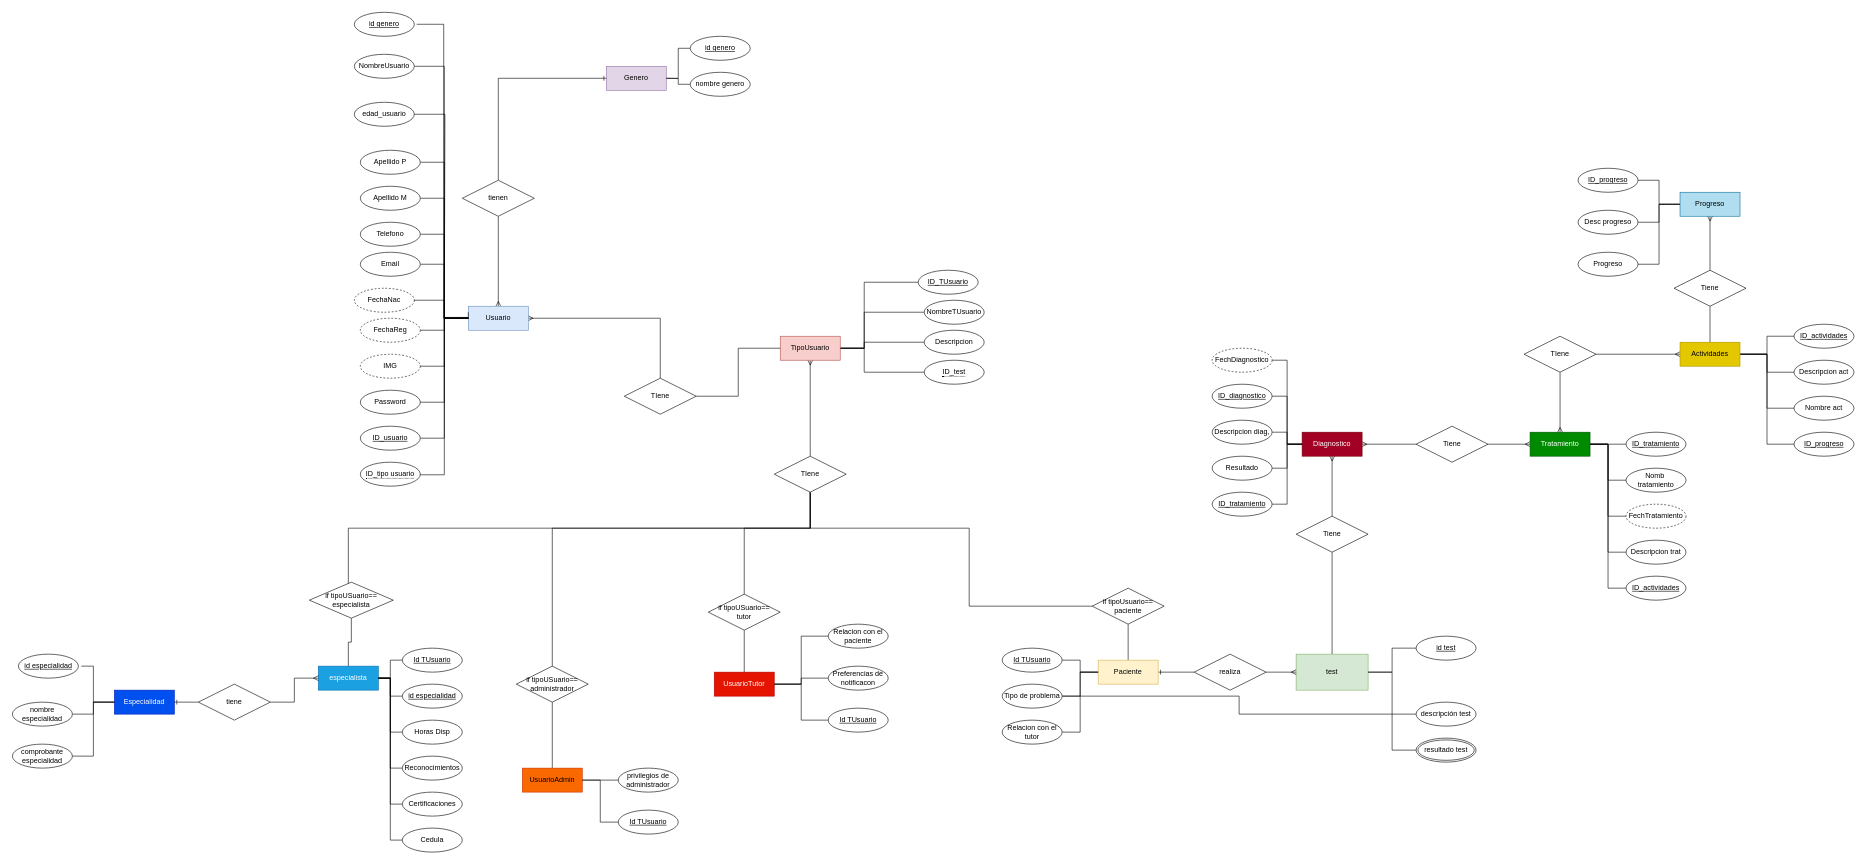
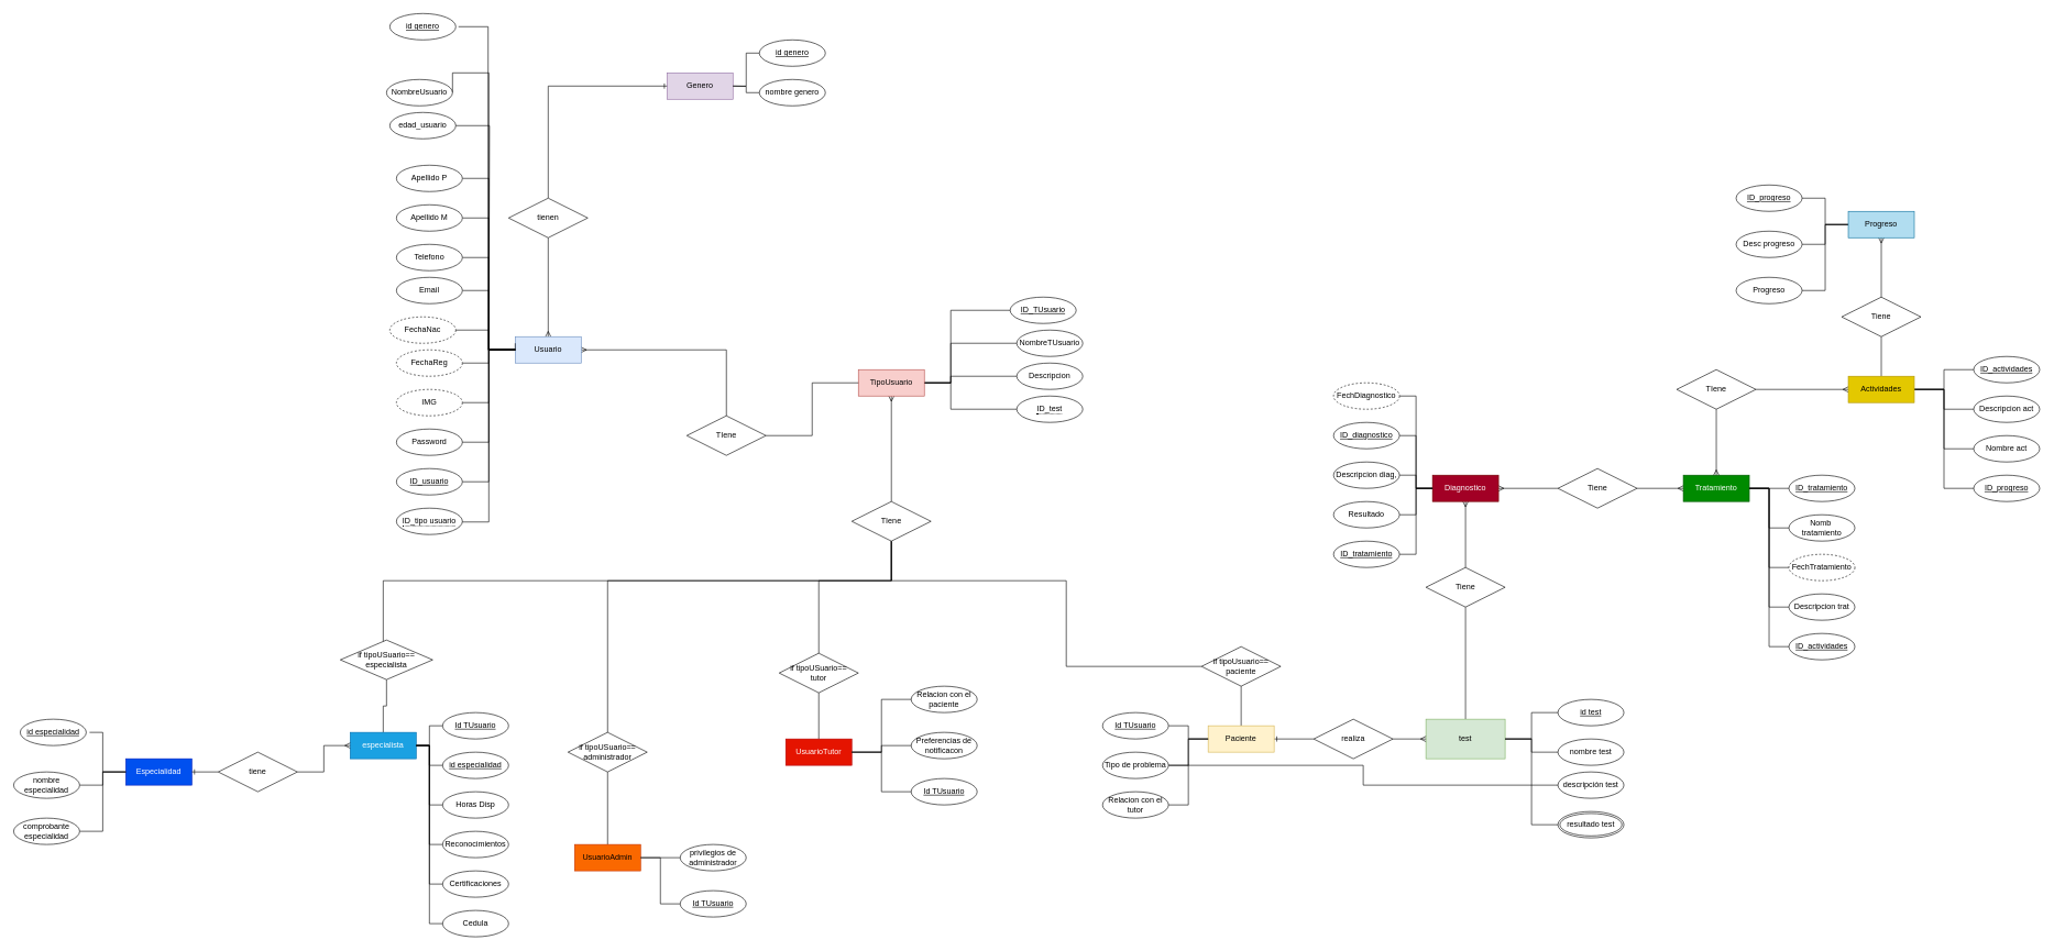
- <mxCell id="12" value="NombreUsuario" style="ellipse;whiteSpace=wrap;html=1;align=center;" vertex="1" parent="1"><mxGeometry x="590" y="90" width="100" height="40" as="geometry" /></mxCell>
+ <mxCell id="12" value="NombreUsuario" style="ellipse;whiteSpace=wrap;html=1;align=center;" vertex="1" parent="1"><mxGeometry x="585" y="120" width="100" height="40" as="geometry" /></mxCell>
+ <mxCell id="50" style="edgeStyle=orthogonalEdgeStyle;rounded=0;orthogonalLoop=1;jettySize=auto;html=1;exitX=0;exitY=0.5;exitDx=0;exitDy=0;endArrow=none;endFill=0;entryX=1;entryY=0.5;entryDx=0;entryDy=0;" edge="1" parent="1" source="51" target="39"><mxGeometry relative="1" as="geometry"><mxPoint x="2300" y="1210" as="targetPoint" /><Array as="points"><mxPoint x="2320" y="1140" /><mxPoint x="2320" y="1120" /></Array></mxGeometry></mxCell>
+ <mxCell id="51" value="nombre test" style="ellipse;whiteSpace=wrap;html=1;align=center;" vertex="1" parent="1"><mxGeometry x="2360" y="1120" width="100" height="40" as="geometry" /></mxCell>
